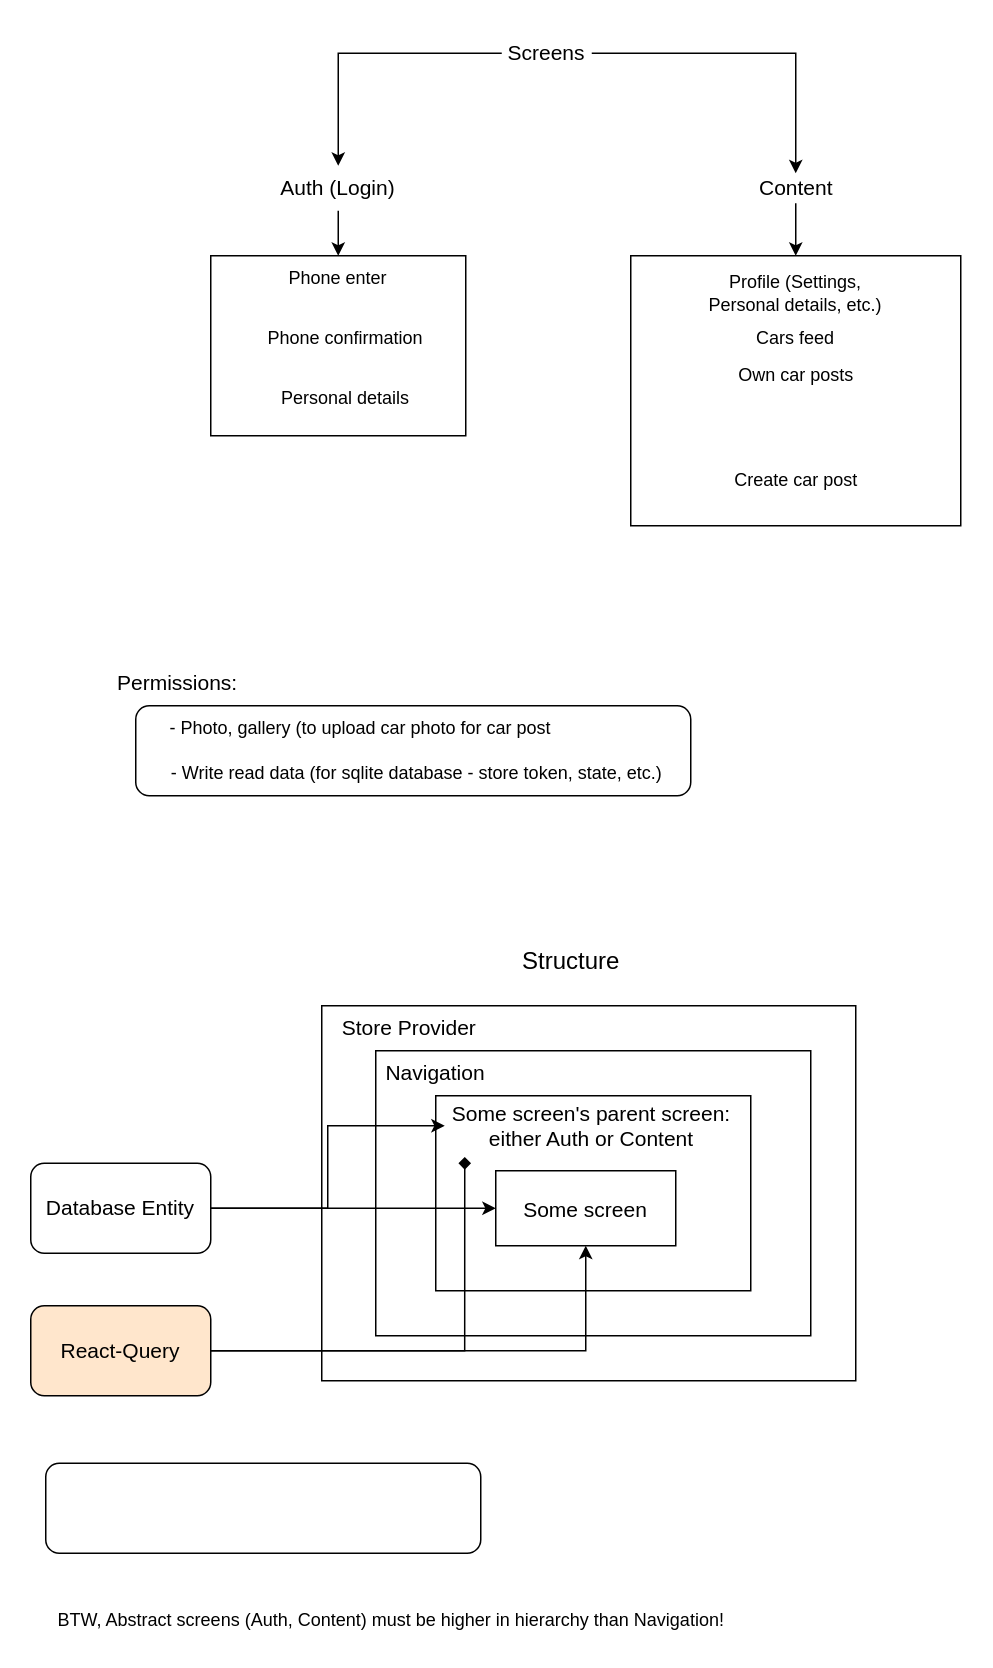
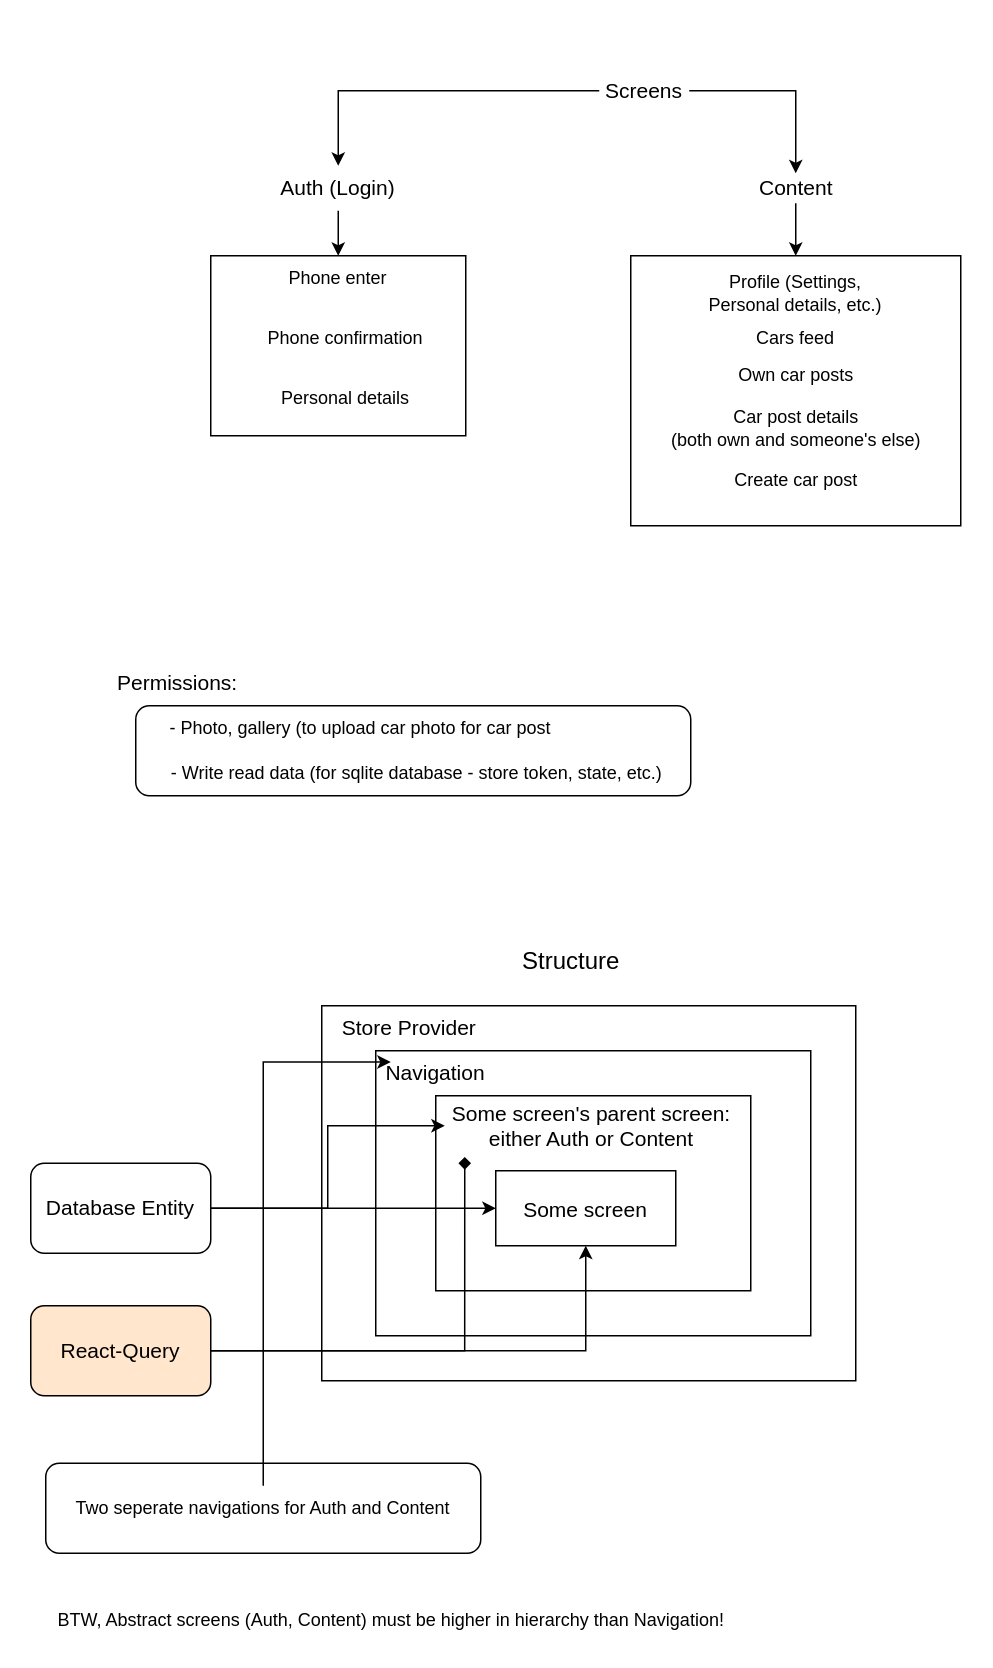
- <mxCell id="11" value="&lt;font style=&quot;font-size: 14px&quot;&gt;Screens&lt;/font&gt;" style="text;html=1;strokeColor=none;fillColor=none;align=center;verticalAlign=middle;whiteSpace=wrap;rounded=0;" parent="1" vertex="1"><mxGeometry x="334" y="20" width="60" height="30" as="geometry" /></mxCell>
+ <mxCell id="11" value="&lt;font style=&quot;font-size: 14px&quot;&gt;Screens&lt;/font&gt;" style="text;html=1;strokeColor=none;fillColor=none;align=center;verticalAlign=middle;whiteSpace=wrap;rounded=0;" parent="1" vertex="1"><mxGeometry x="399" y="45" width="60" height="30" as="geometry" /></mxCell>
+ <mxCell id="22" value="Car post details &lt;br&gt;(both own and someone's else)" style="text;html=1;align=center;verticalAlign=middle;resizable=0;points=[];autosize=1;strokeColor=none;fillColor=none;" parent="1" vertex="1"><mxGeometry x="440" y="270" width="180" height="30" as="geometry" /></mxCell>
+ <mxCell id="38" style="edgeStyle=orthogonalEdgeStyle;rounded=0;orthogonalLoop=1;jettySize=auto;html=1;entryX=0;entryY=0.25;entryDx=0;entryDy=0;" parent="1" source="39" target="30" edge="1"><mxGeometry relative="1" as="geometry" /></mxCell>
+ <mxCell id="39" value="Two seperate navigations for Auth and Content" style="text;html=1;strokeColor=none;fillColor=none;align=center;verticalAlign=middle;whiteSpace=wrap;rounded=0;" parent="1" vertex="1"><mxGeometry x="30" y="990" width="290" height="30" as="geometry" /></mxCell>
